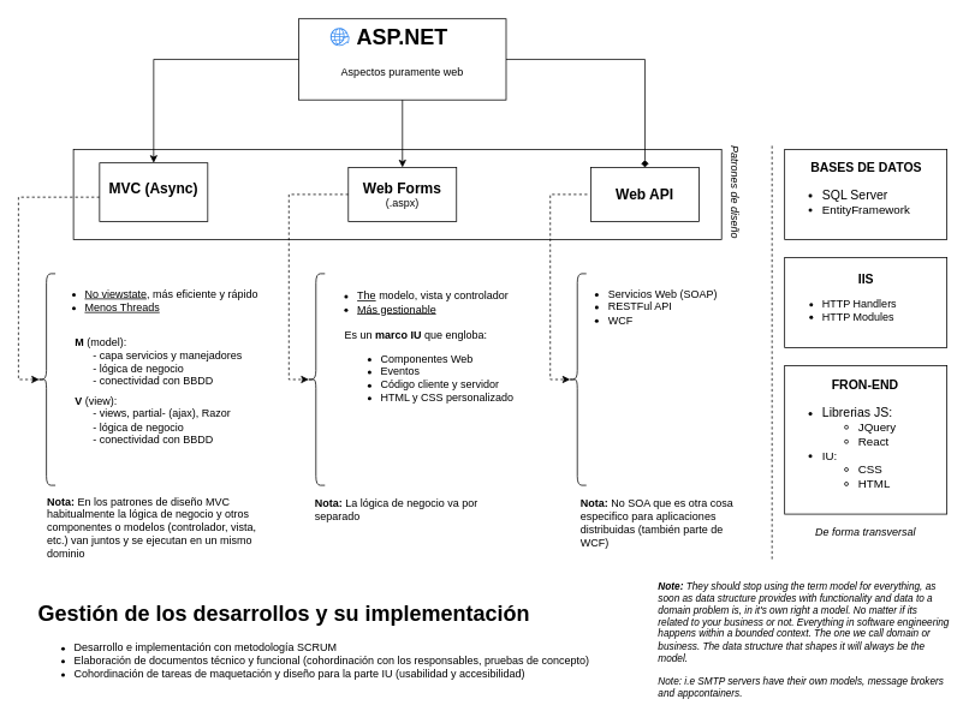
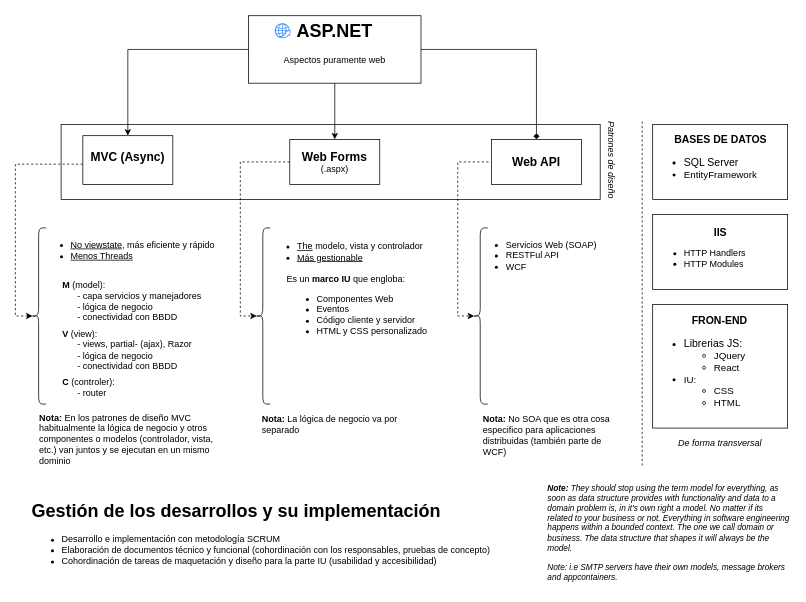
+ <mxCell id="15" value="&lt;b style=&quot;&quot;&gt;C&amp;nbsp;&lt;/b&gt;(controler):&lt;div&gt;&amp;nbsp; &amp;nbsp; &amp;nbsp; - router&lt;/div&gt;" style="text;html=1;align=left;verticalAlign=middle;whiteSpace=wrap;rounded=0;" parent="1" vertex="1"><mxGeometry x="81" y="498" width="250" height="35" as="geometry" /></mxCell>
